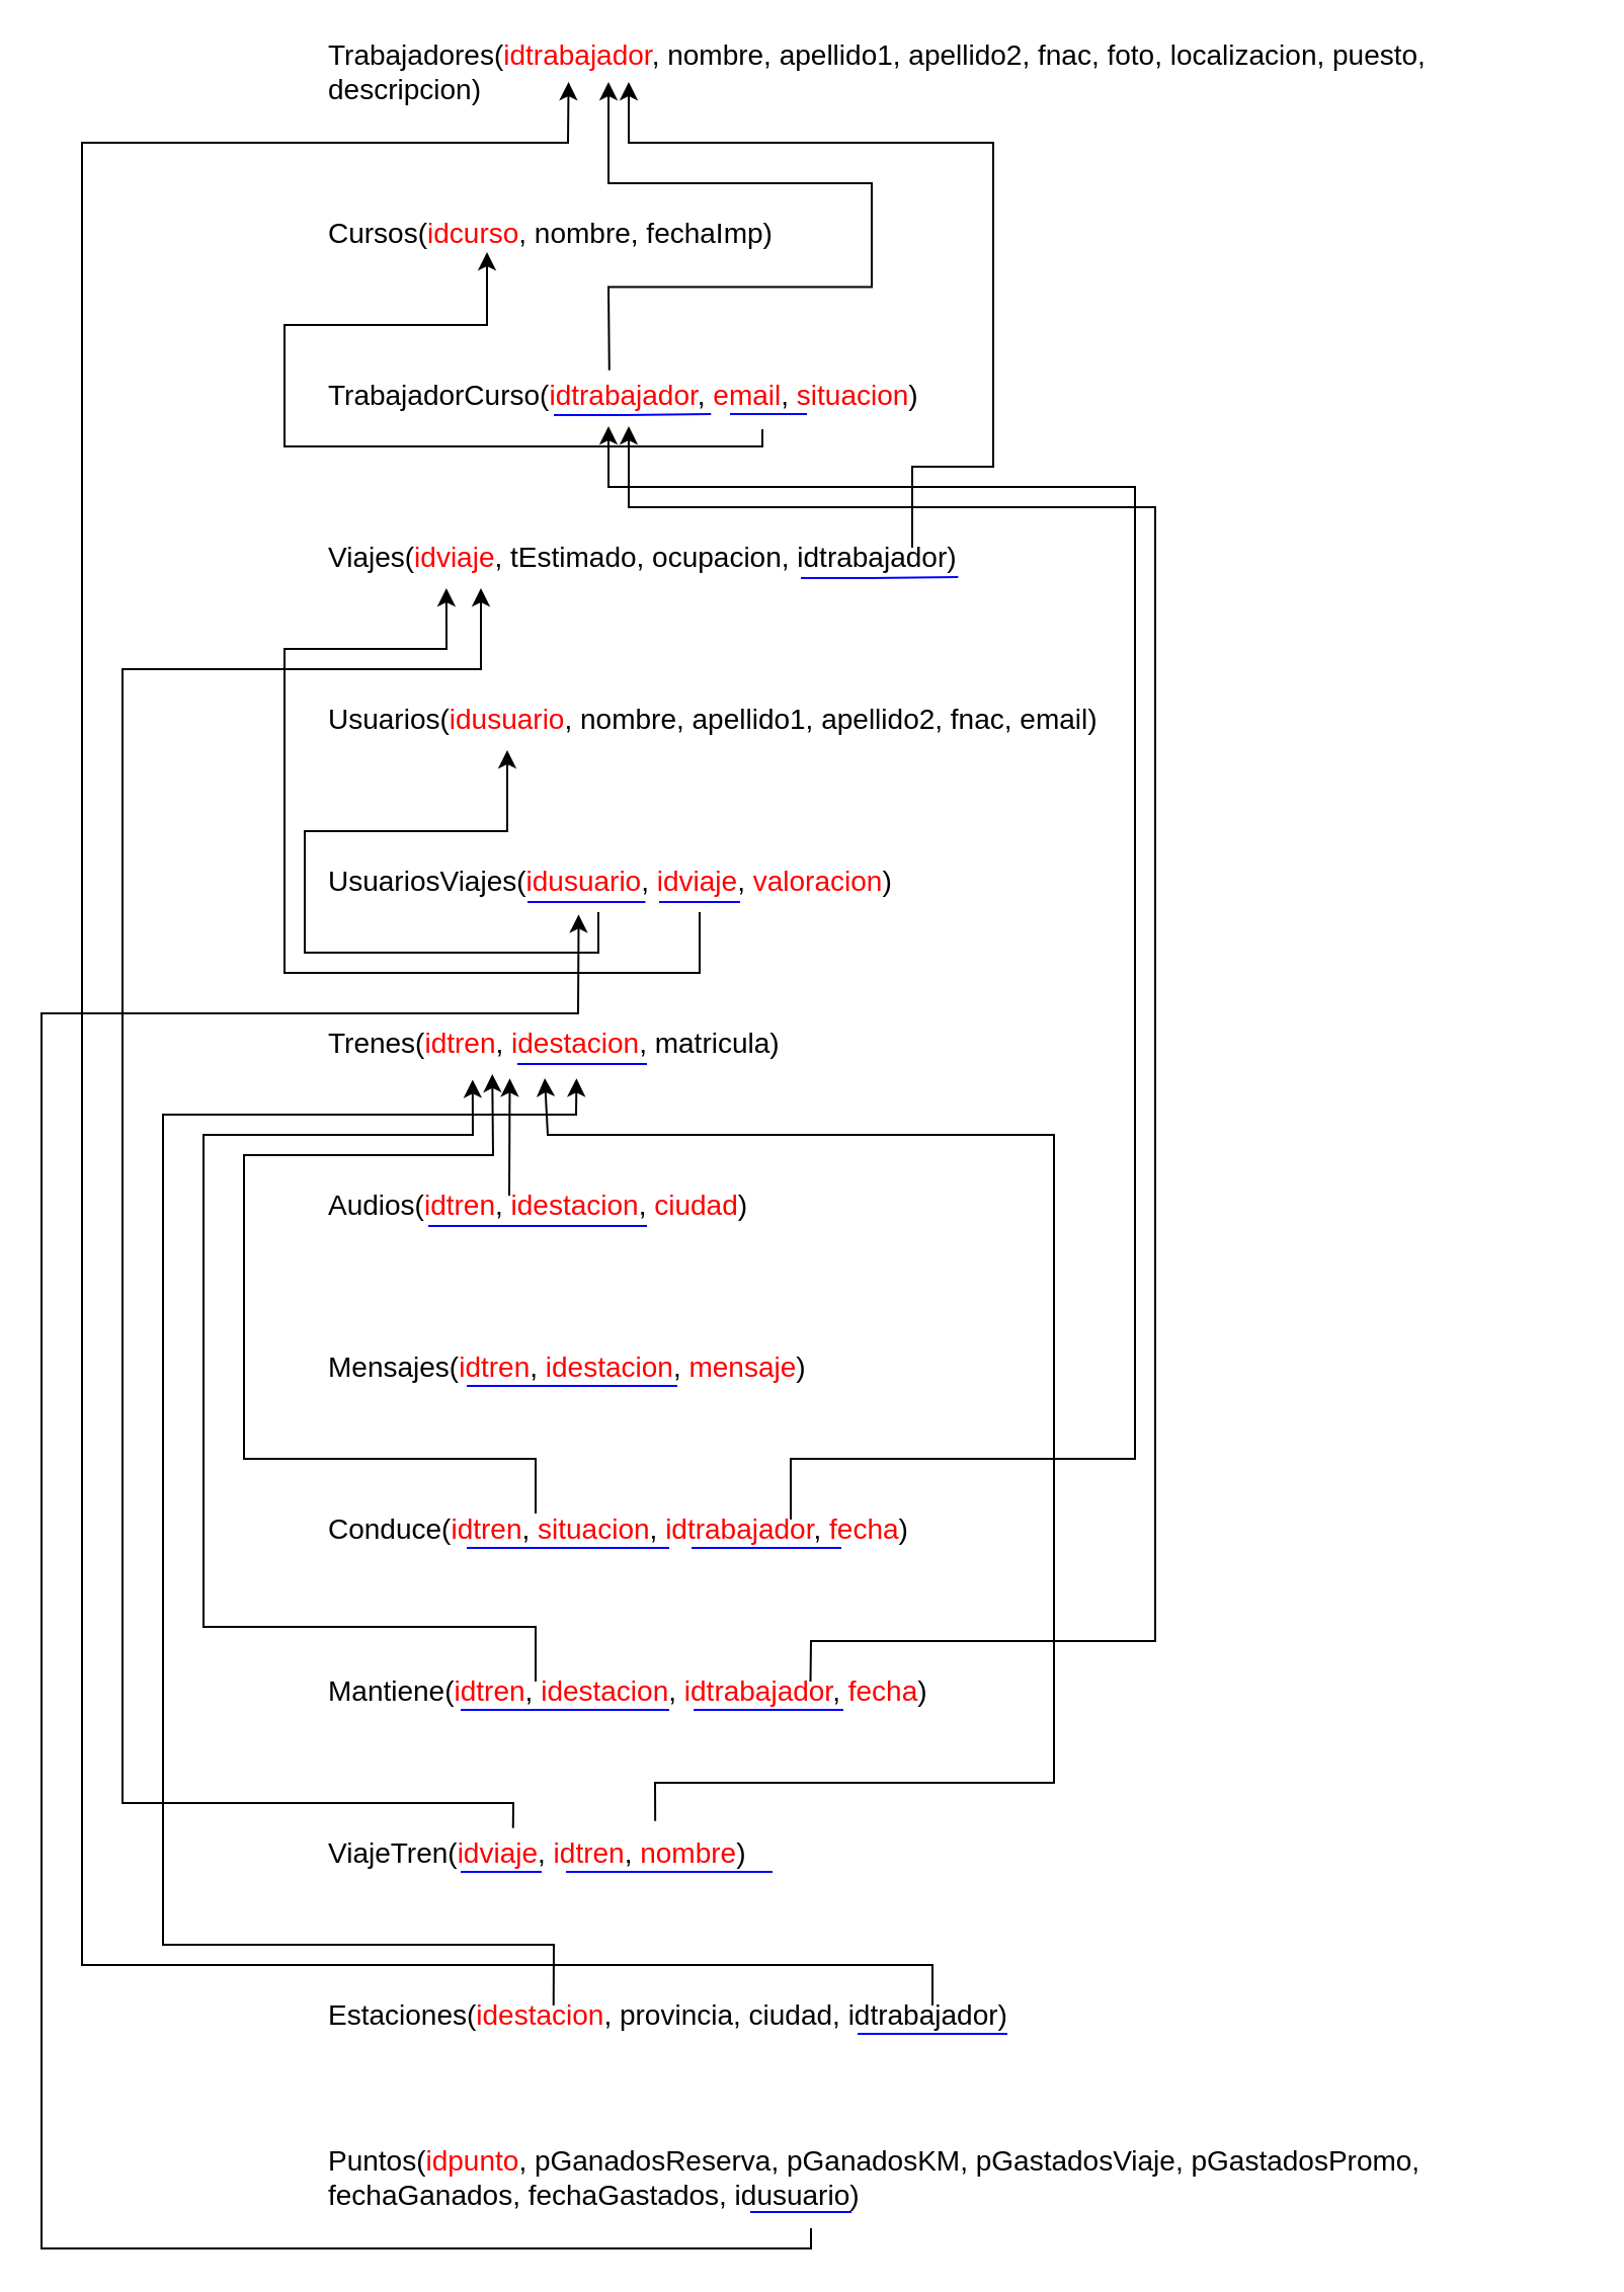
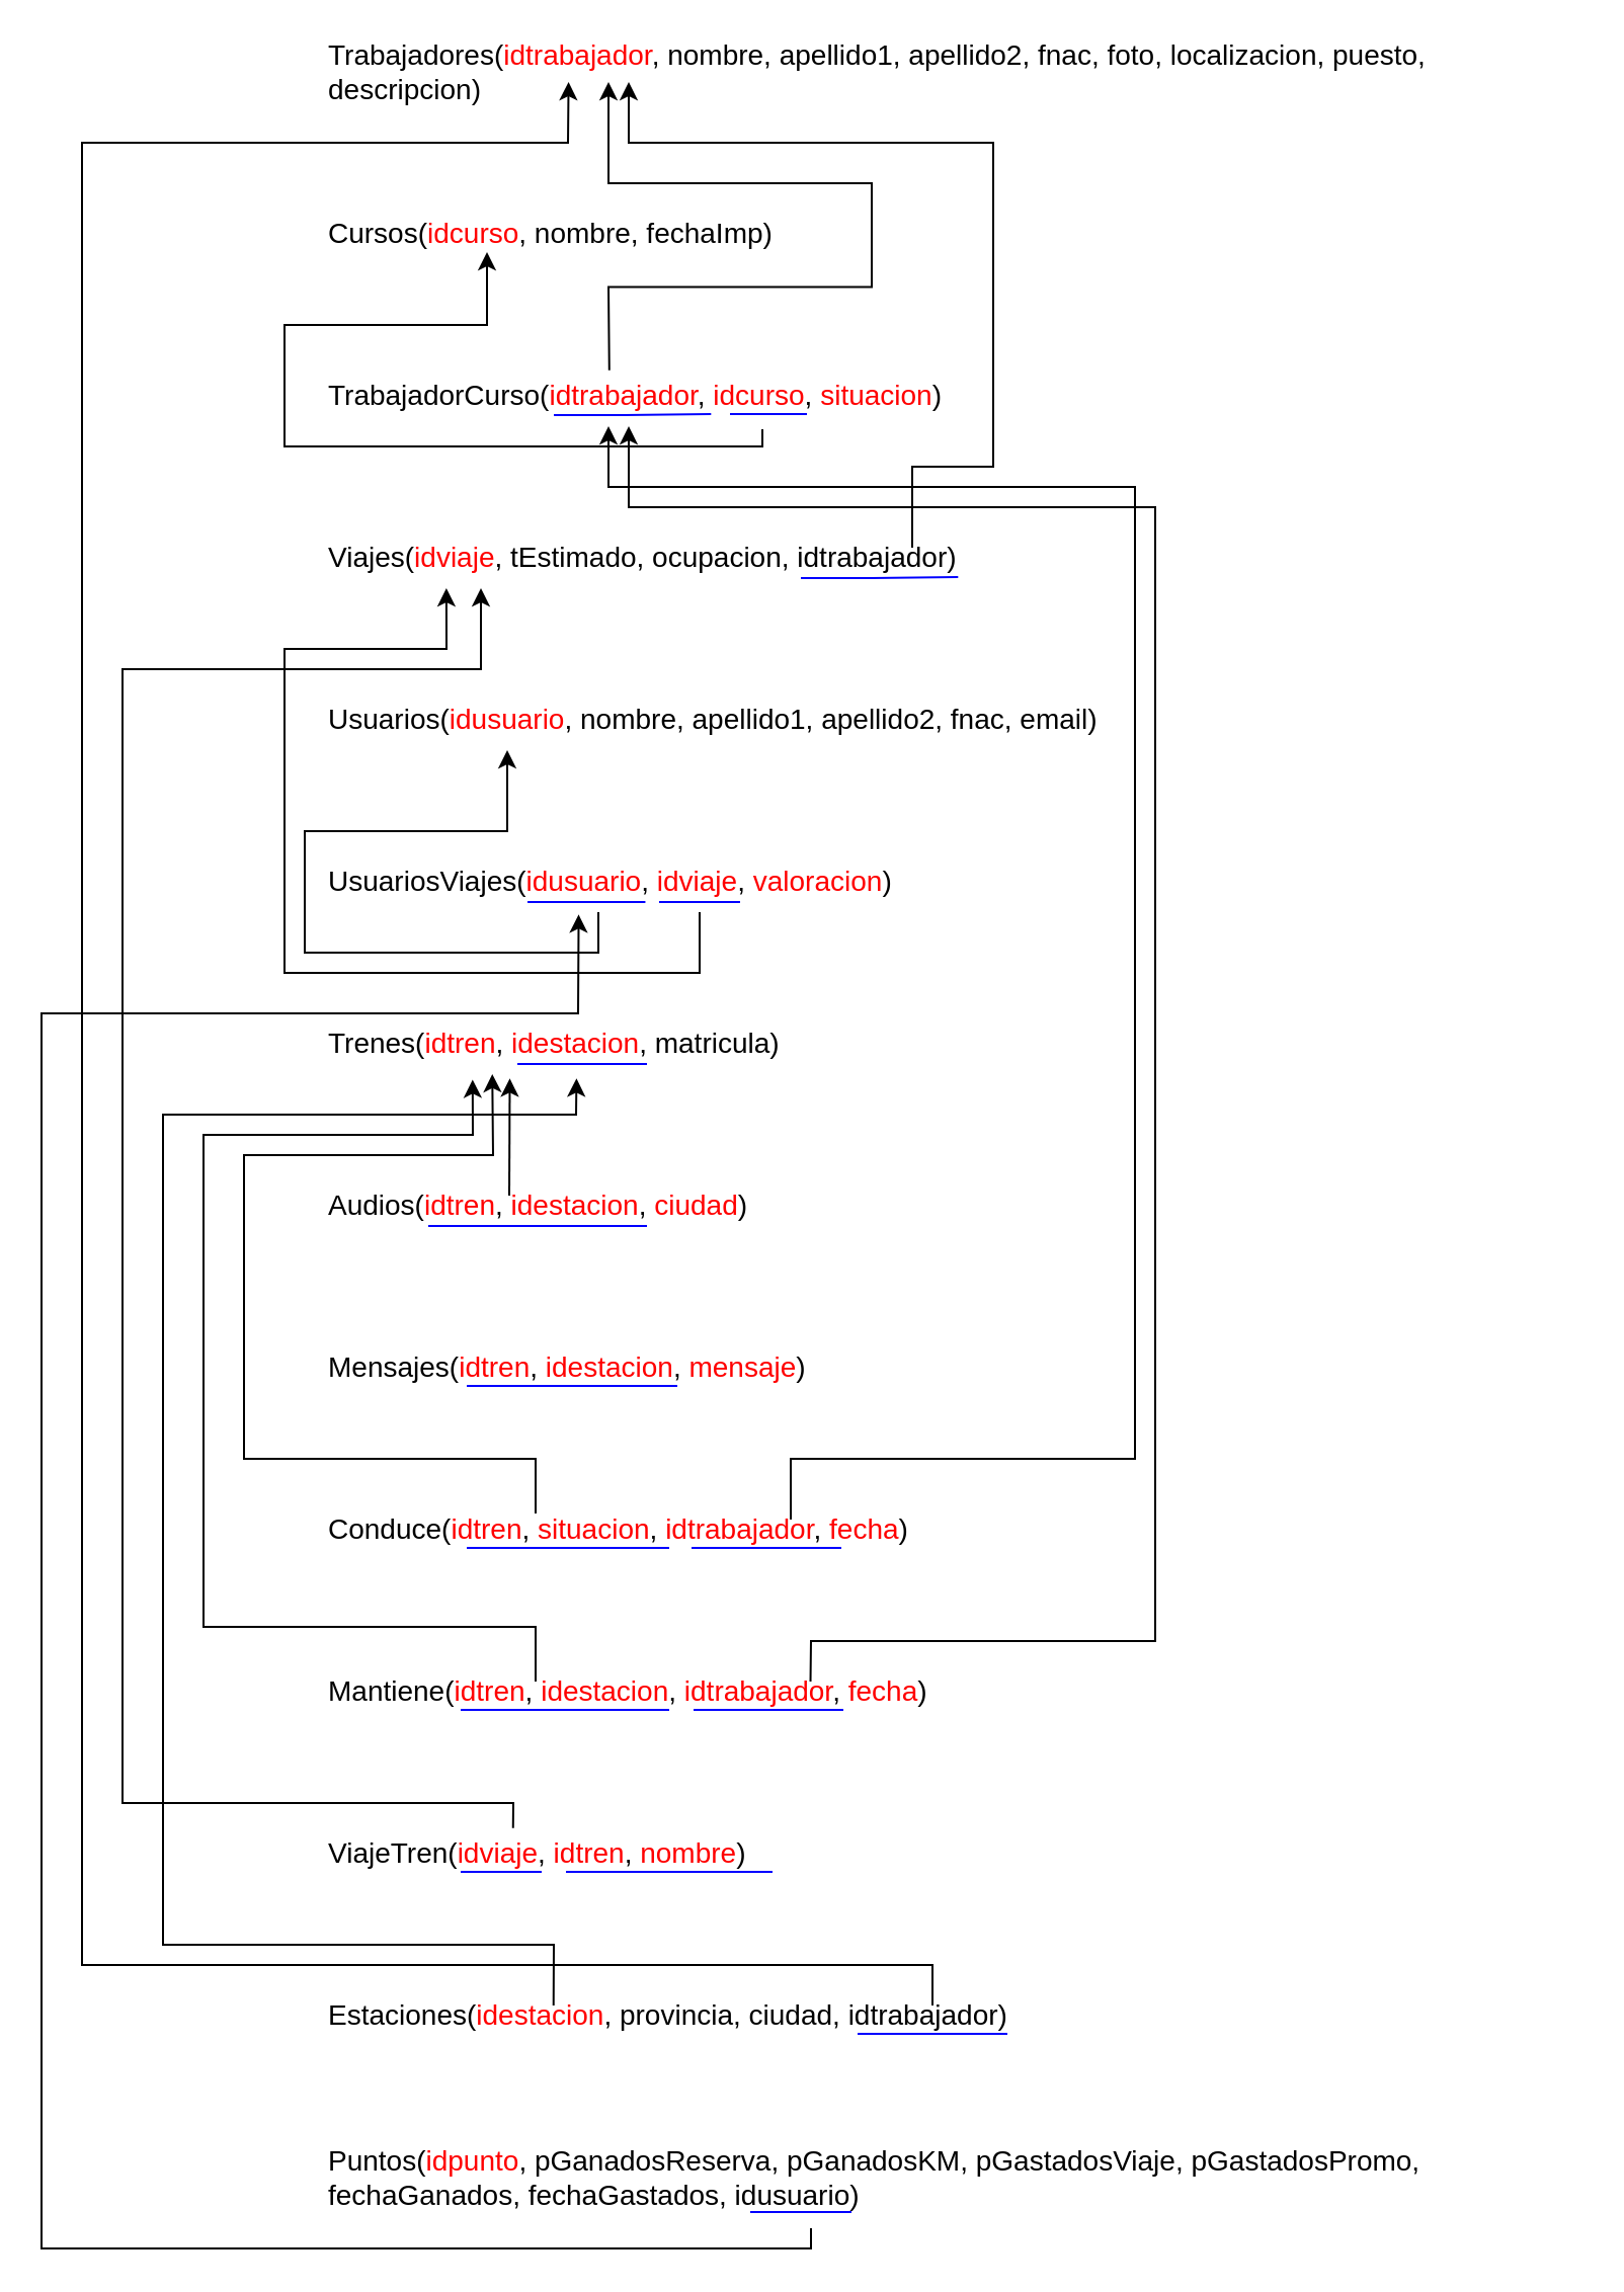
- <mxCell id="4" value="TrabajadorCurso(&lt;font color=&quot;#ff0000&quot;&gt;idtrabajador&lt;/font&gt;, &lt;font color=&quot;#ff0000&quot;&gt;email&lt;/font&gt;, &lt;font color=&quot;#ff0000&quot;&gt;situacion&lt;/font&gt;)" style="text;html=1;strokeColor=none;fillColor=none;align=left;verticalAlign=middle;whiteSpace=wrap;rounded=0;fontSize=14;" vertex="1" parent="1"><mxGeometry x="160" y="180" width="540" height="30" as="geometry" /></mxCell>
+ <mxCell id="4" value="TrabajadorCurso(&lt;font color=&quot;#ff0000&quot;&gt;idtrabajador&lt;/font&gt;, &lt;font color=&quot;#ff0000&quot;&gt;idcurso&lt;/font&gt;, &lt;font color=&quot;#ff0000&quot;&gt;situacion&lt;/font&gt;)" style="text;html=1;strokeColor=none;fillColor=none;align=left;verticalAlign=middle;whiteSpace=wrap;rounded=0;fontSize=14;" vertex="1" parent="1"><mxGeometry x="160" y="180" width="540" height="30" as="geometry" /></mxCell>
- <mxCell id="41" value="" style="endArrow=classic;html=1;rounded=0;exitX=0.302;exitY=-0.037;exitDx=0;exitDy=0;exitPerimeter=0;entryX=0.201;entryY=1.067;entryDx=0;entryDy=0;entryPerimeter=0;" edge="1" parent="1" source="11" target="8"><mxGeometry width="50" height="50" relative="1" as="geometry"><mxPoint x="520" y="750" as="sourcePoint" /><mxPoint x="270" y="540" as="targetPoint" /><Array as="points"><mxPoint x="323" y="880" /><mxPoint x="520" y="880" /><mxPoint x="520" y="560" /><mxPoint x="270" y="560" /></Array></mxGeometry></mxCell>
